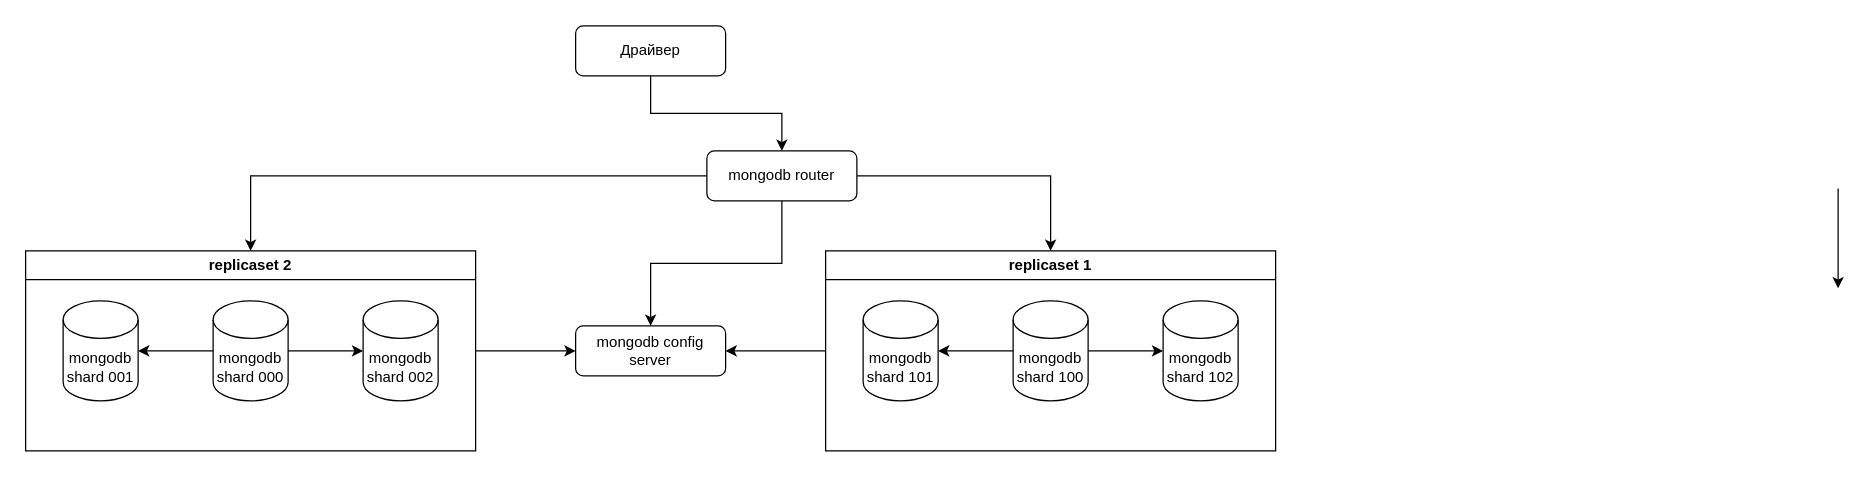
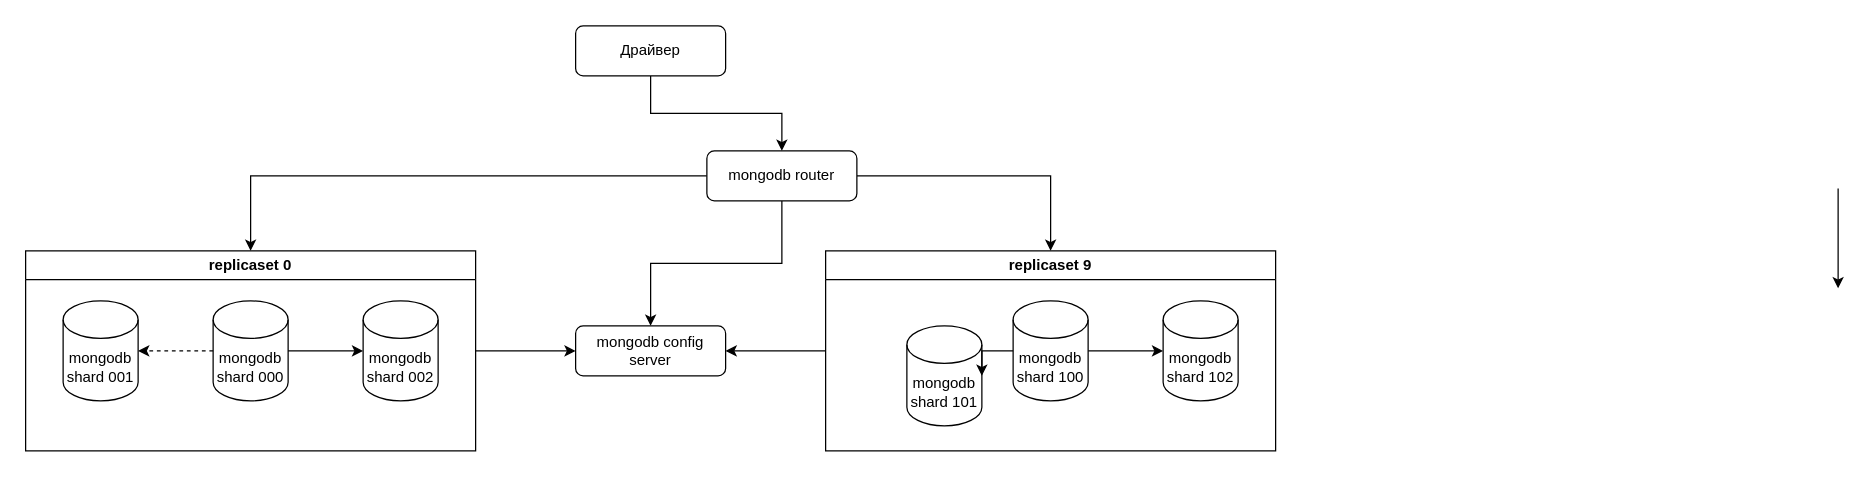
- <mxCell id="21" value="replicaset 2" style="swimlane;whiteSpace=wrap;html=1;" parent="1" vertex="1"><mxGeometry x="20" y="200" width="360" height="160" as="geometry" /></mxCell>
+ <mxCell id="21" value="replicaset 0" style="swimlane;whiteSpace=wrap;html=1;" parent="1" vertex="1"><mxGeometry x="20" y="200" width="360" height="160" as="geometry" /></mxCell>
- <mxCell id="23" value="replicaset 1" style="swimlane;whiteSpace=wrap;html=1;" parent="1" vertex="1"><mxGeometry x="660" y="200" width="360" height="160" as="geometry" /></mxCell>
+ <mxCell id="23" value="replicaset 9" style="swimlane;whiteSpace=wrap;html=1;" parent="1" vertex="1"><mxGeometry x="660" y="200" width="360" height="160" as="geometry" /></mxCell>
- <mxCell id="17" style="edgeStyle=orthogonalEdgeStyle;rounded=0;orthogonalLoop=1;jettySize=auto;html=1;exitX=0;exitY=0.5;exitDx=0;exitDy=0;exitPerimeter=0;entryX=1;entryY=0.5;entryDx=0;entryDy=0;entryPerimeter=0;" parent="1" source="2" target="13" edge="1"><mxGeometry relative="1" as="geometry" /></mxCell>
+ <mxCell id="17" style="edgeStyle=orthogonalEdgeStyle;rounded=0;orthogonalLoop=1;jettySize=auto;html=1;exitX=0;exitY=0.5;exitDx=0;exitDy=0;exitPerimeter=0;entryX=1;entryY=0.5;entryDx=0;entryDy=0;entryPerimeter=0;dashed=1;" parent="1" source="2" target="13" edge="1"><mxGeometry relative="1" as="geometry" /></mxCell>
- <mxCell id="15" value="mongodb shard 101" style="shape=cylinder3;whiteSpace=wrap;html=1;boundedLbl=1;backgroundOutline=1;size=15;" parent="1" vertex="1"><mxGeometry x="690" y="240" width="60" height="80" as="geometry" /></mxCell>
+ <mxCell id="15" value="mongodb shard 101" style="shape=cylinder3;whiteSpace=wrap;html=1;boundedLbl=1;backgroundOutline=1;size=15;" parent="1" vertex="1"><mxGeometry x="725" y="260" width="60" height="80" as="geometry" /></mxCell>
